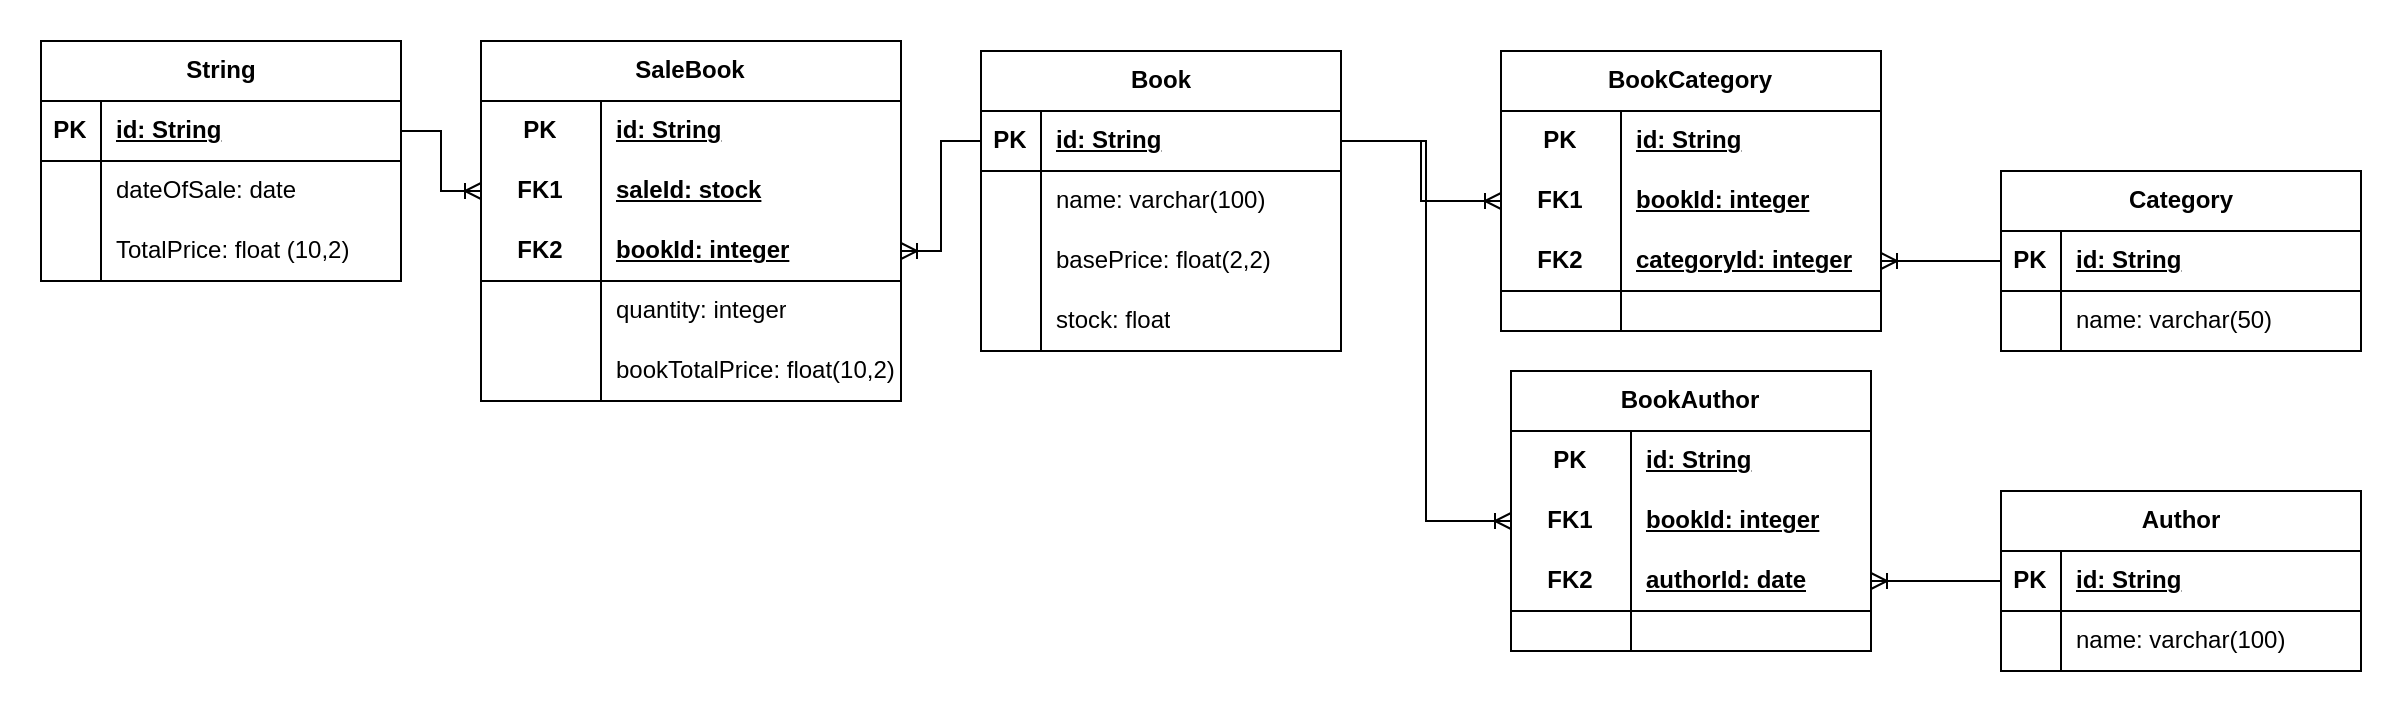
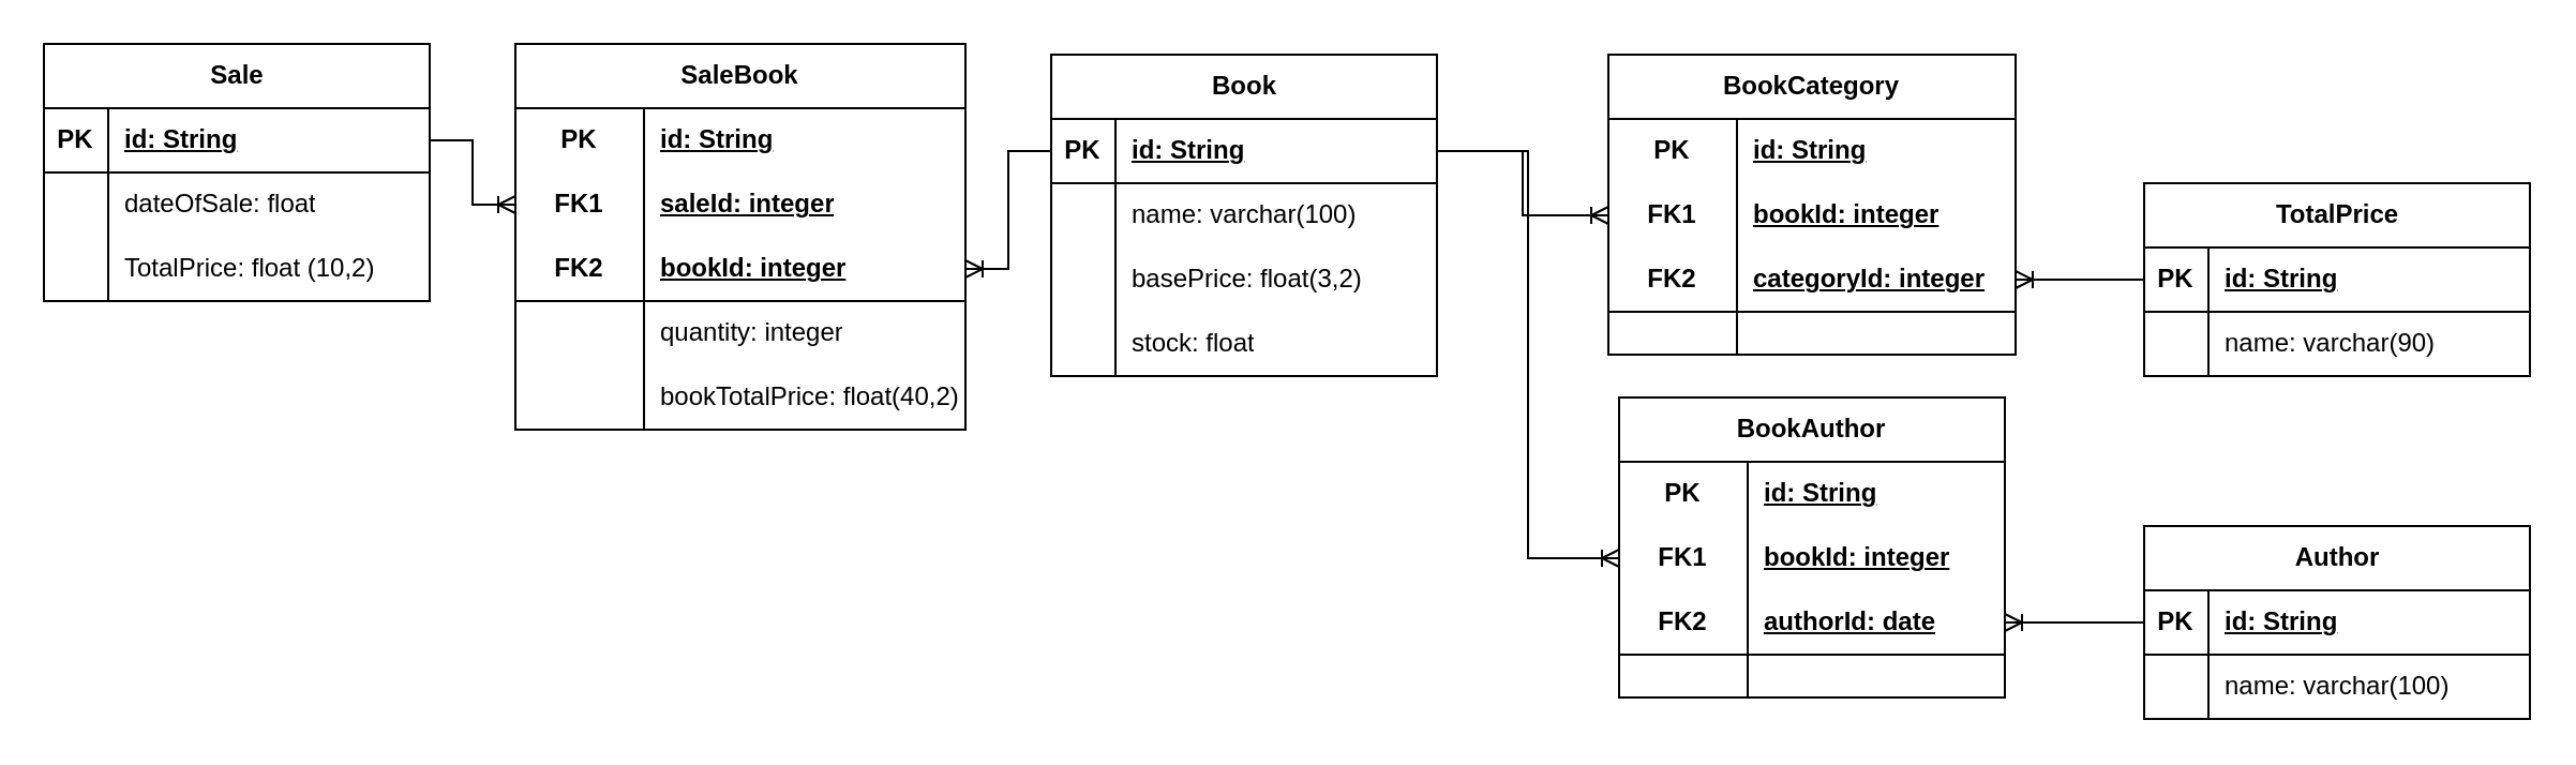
- <mxCell id="75" value="String" style="shape=table;startSize=30;container=1;collapsible=1;childLayout=tableLayout;fixedRows=1;rowLines=0;fontStyle=1;align=center;resizeLast=1;html=1;" parent="1" vertex="1"><mxGeometry x="20" y="20" width="180" height="120" as="geometry" /></mxCell>
+ <mxCell id="75" value="Sale" style="shape=table;startSize=30;container=1;collapsible=1;childLayout=tableLayout;fixedRows=1;rowLines=0;fontStyle=1;align=center;resizeLast=1;html=1;" parent="1" vertex="1"><mxGeometry x="20" y="20" width="180" height="120" as="geometry" /></mxCell>
- <mxCell id="81" value="dateOfSale: date" style="shape=partialRectangle;connectable=0;fillColor=none;top=0;left=0;bottom=0;right=0;align=left;spacingLeft=6;overflow=hidden;whiteSpace=wrap;html=1;" parent="79" vertex="1"><mxGeometry x="30" width="150" height="30" as="geometry"><mxRectangle width="150" height="30" as="alternateBounds" /></mxGeometry></mxCell>
+ <mxCell id="81" value="dateOfSale: float" style="shape=partialRectangle;connectable=0;fillColor=none;top=0;left=0;bottom=0;right=0;align=left;spacingLeft=6;overflow=hidden;whiteSpace=wrap;html=1;" parent="79" vertex="1"><mxGeometry x="30" width="150" height="30" as="geometry"><mxRectangle width="150" height="30" as="alternateBounds" /></mxGeometry></mxCell>
- <mxCell id="65" value="saleId: stock" style="shape=partialRectangle;connectable=0;fillColor=none;top=0;left=0;bottom=0;right=0;align=left;spacingLeft=6;fontStyle=5;overflow=hidden;html=1;whiteSpace=wrap;" parent="63" vertex="1"><mxGeometry x="60" width="150" height="30" as="geometry"><mxRectangle width="150" height="30" as="alternateBounds" /></mxGeometry></mxCell>
+ <mxCell id="65" value="saleId: integer" style="shape=partialRectangle;connectable=0;fillColor=none;top=0;left=0;bottom=0;right=0;align=left;spacingLeft=6;fontStyle=5;overflow=hidden;html=1;whiteSpace=wrap;" parent="63" vertex="1"><mxGeometry x="60" width="150" height="30" as="geometry"><mxRectangle width="150" height="30" as="alternateBounds" /></mxGeometry></mxCell>
- <mxCell id="28" value="Category" style="shape=table;startSize=30;container=1;collapsible=1;childLayout=tableLayout;fixedRows=1;rowLines=0;fontStyle=1;align=center;resizeLast=1;html=1;" parent="1" vertex="1"><mxGeometry x="1000" y="85" width="180" height="90" as="geometry" /></mxCell>
+ <mxCell id="28" value="TotalPrice" style="shape=table;startSize=30;container=1;collapsible=1;childLayout=tableLayout;fixedRows=1;rowLines=0;fontStyle=1;align=center;resizeLast=1;html=1;" parent="1" vertex="1"><mxGeometry x="1000" y="85" width="180" height="90" as="geometry" /></mxCell>
- <mxCell id="11" value="basePrice: float(2,2)" style="shape=partialRectangle;connectable=0;fillColor=none;top=0;left=0;bottom=0;right=0;align=left;spacingLeft=6;overflow=hidden;whiteSpace=wrap;html=1;" parent="9" vertex="1"><mxGeometry x="30" width="150" height="30" as="geometry"><mxRectangle width="150" height="30" as="alternateBounds" /></mxGeometry></mxCell>
+ <mxCell id="11" value="basePrice: float(3,2)" style="shape=partialRectangle;connectable=0;fillColor=none;top=0;left=0;bottom=0;right=0;align=left;spacingLeft=6;overflow=hidden;whiteSpace=wrap;html=1;" parent="9" vertex="1"><mxGeometry x="30" width="150" height="30" as="geometry"><mxRectangle width="150" height="30" as="alternateBounds" /></mxGeometry></mxCell>
- <mxCell id="34" value="name: varchar(50)" style="shape=partialRectangle;connectable=0;fillColor=none;top=0;left=0;bottom=0;right=0;align=left;spacingLeft=6;overflow=hidden;whiteSpace=wrap;html=1;" parent="32" vertex="1"><mxGeometry x="30" width="150" height="30" as="geometry"><mxRectangle width="150" height="30" as="alternateBounds" /></mxGeometry></mxCell>
+ <mxCell id="34" value="name: varchar(90)" style="shape=partialRectangle;connectable=0;fillColor=none;top=0;left=0;bottom=0;right=0;align=left;spacingLeft=6;overflow=hidden;whiteSpace=wrap;html=1;" parent="32" vertex="1"><mxGeometry x="30" width="150" height="30" as="geometry"><mxRectangle width="150" height="30" as="alternateBounds" /></mxGeometry></mxCell>
- <mxCell id="74" value="bookTotalPrice: float(10,2)" style="shape=partialRectangle;connectable=0;fillColor=none;top=0;left=0;bottom=0;right=0;align=left;spacingLeft=6;overflow=hidden;html=1;whiteSpace=wrap;" parent="72" vertex="1"><mxGeometry x="60" width="150" height="30" as="geometry"><mxRectangle width="150" height="30" as="alternateBounds" /></mxGeometry></mxCell>
+ <mxCell id="74" value="bookTotalPrice: float(40,2)" style="shape=partialRectangle;connectable=0;fillColor=none;top=0;left=0;bottom=0;right=0;align=left;spacingLeft=6;overflow=hidden;html=1;whiteSpace=wrap;" parent="72" vertex="1"><mxGeometry x="60" width="150" height="30" as="geometry"><mxRectangle width="150" height="30" as="alternateBounds" /></mxGeometry></mxCell>
